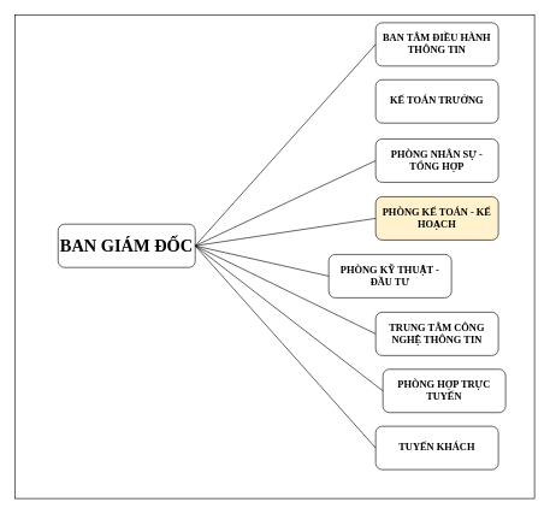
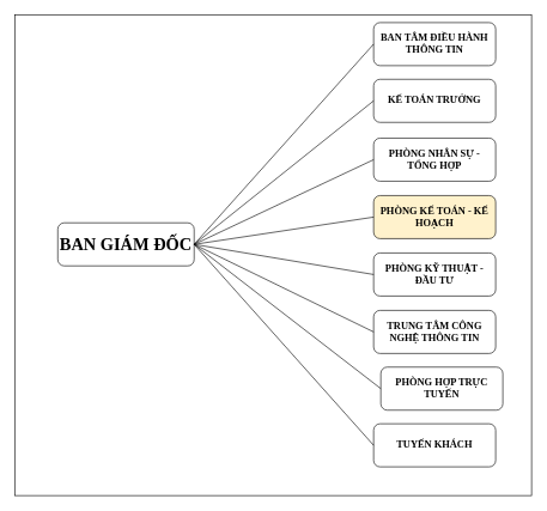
+ <mxCell id="10" value="" style="endArrow=none;html=1;rounded=0;entryX=0;entryY=0.5;entryDx=0;entryDy=0;exitX=1;exitY=0.5;exitDx=0;exitDy=0;" parent="1" source="3" target="4" edge="1"><mxGeometry width="50" height="50" relative="1" as="geometry"><mxPoint x="280" y="240" as="sourcePoint" /><mxPoint x="330" y="190" as="targetPoint" /></mxGeometry></mxCell>
- <mxCell id="7" value="&lt;font style=&quot;font-size: 14px;&quot; face=&quot;Times New Roman&quot;&gt;&lt;b&gt;PHÒNG KỸ THUẬT - ĐẦU TƯ&lt;/b&gt;&lt;/font&gt;" style="rounded=1;whiteSpace=wrap;html=1;" parent="1" vertex="1"><mxGeometry x="455" y="352" width="170" height="60" as="geometry" /></mxCell>
+ <mxCell id="7" value="&lt;font style=&quot;font-size: 14px;&quot; face=&quot;Times New Roman&quot;&gt;&lt;b&gt;PHÒNG KỸ THUẬT - ĐẦU TƯ&lt;/b&gt;&lt;/font&gt;" style="rounded=1;whiteSpace=wrap;html=1;" parent="1" vertex="1"><mxGeometry x="520" y="352" width="170" height="60" as="geometry" /></mxCell>
